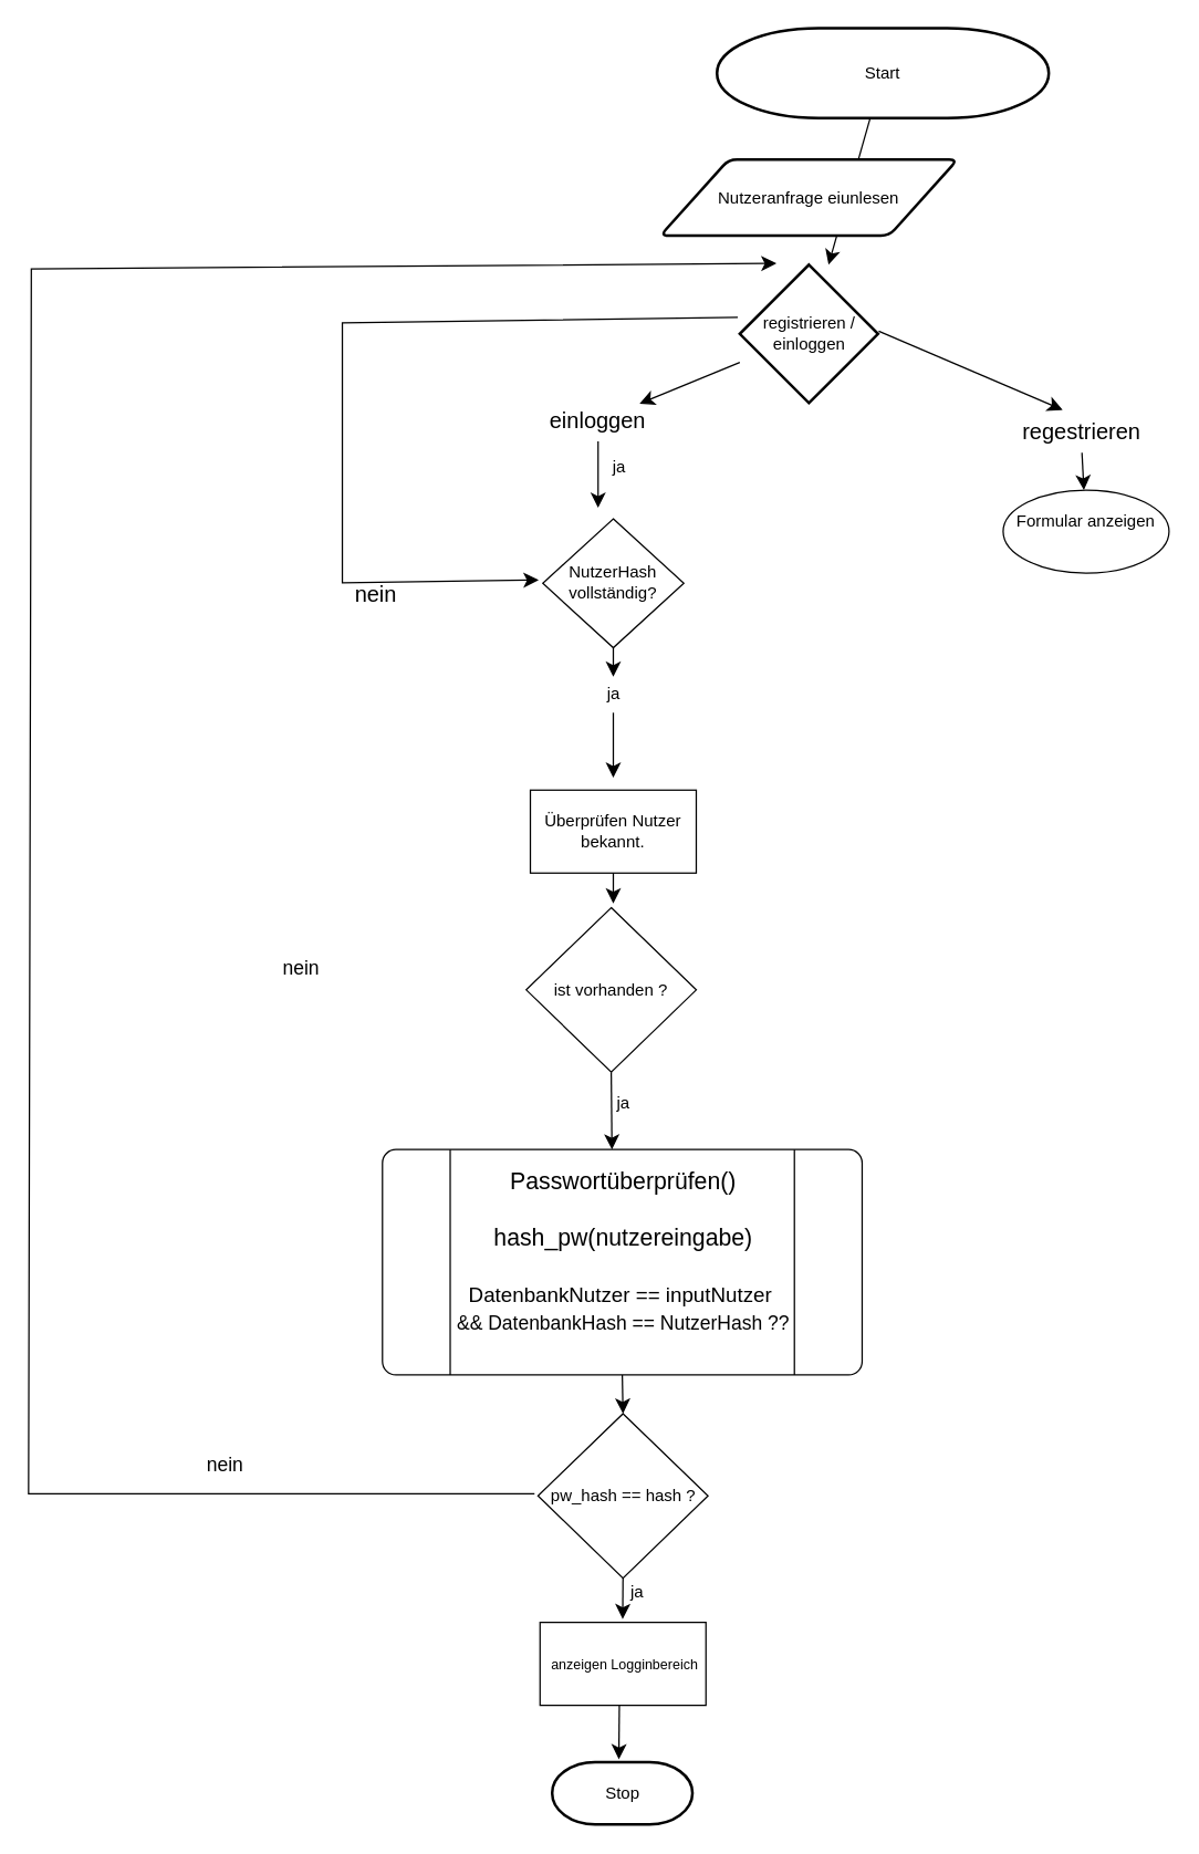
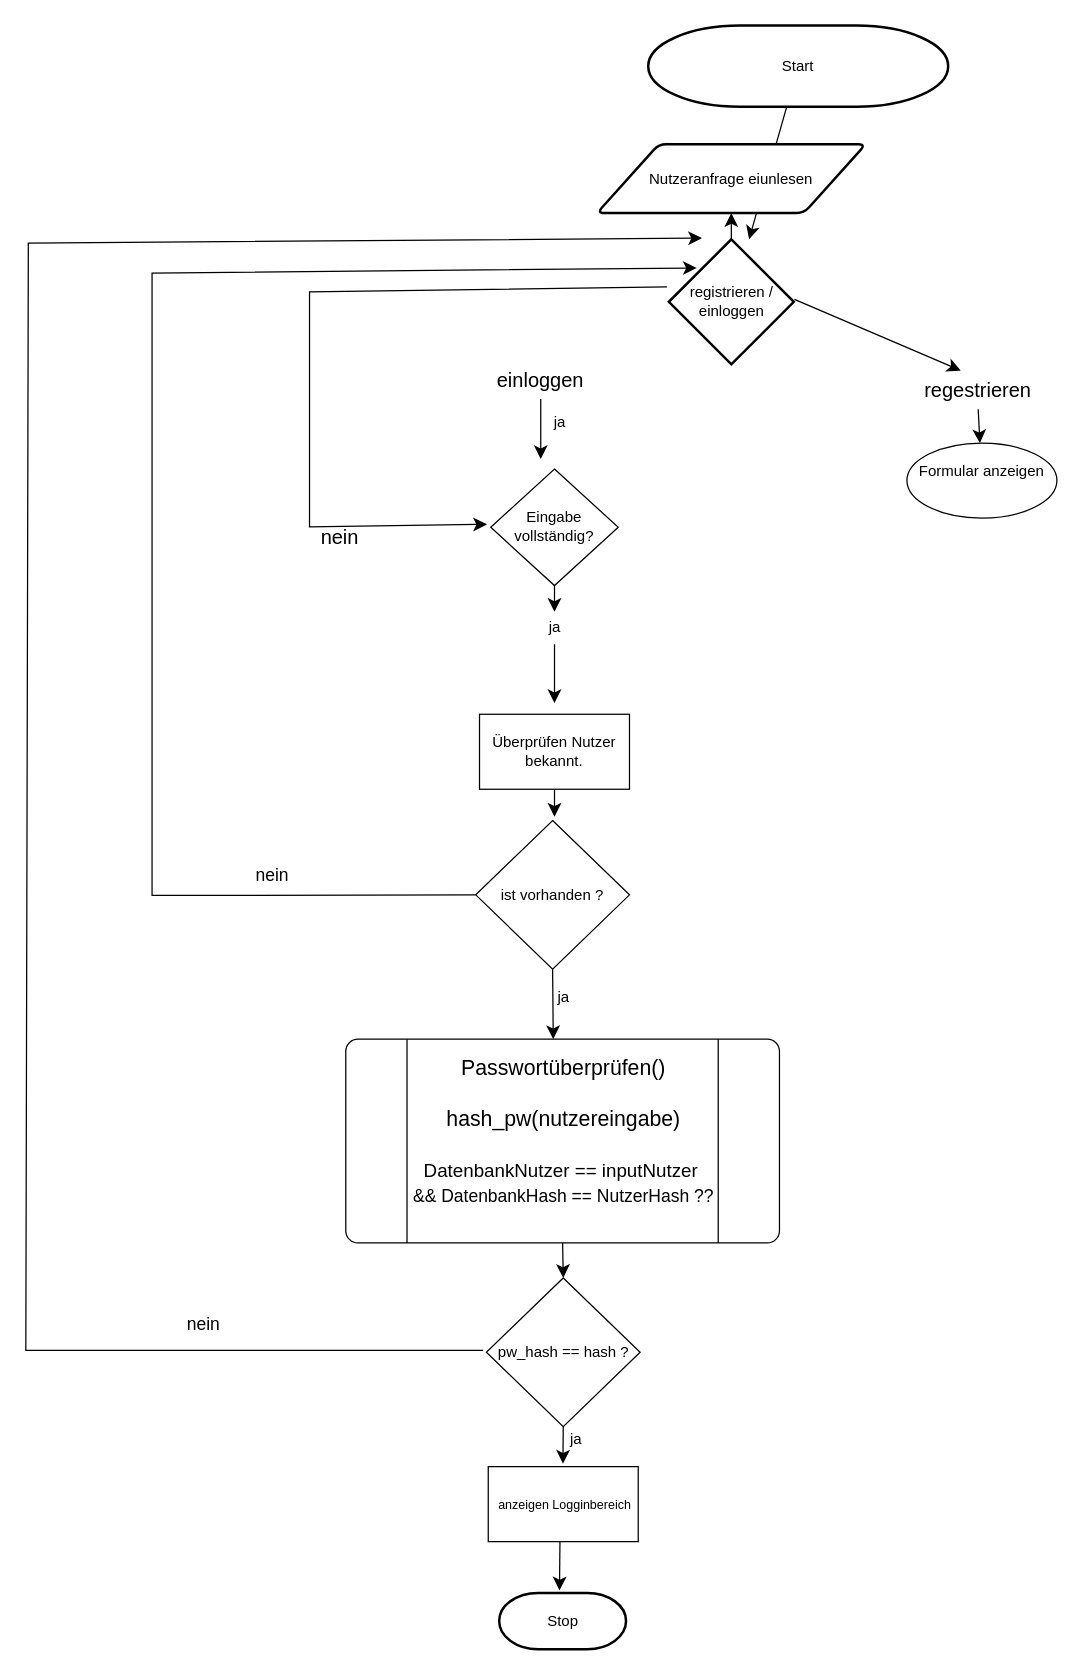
- <mxCell id="9" value="" style="endArrow=classic;html=1;rounded=0;fontSize=12;startSize=8;endSize=8;curved=1;" edge="1" parent="1" source="5" target="6"><mxGeometry width="50" height="50" relative="1" as="geometry"><mxPoint x="469.3" y="279" as="sourcePoint" /><mxPoint x="574" y="226.8" as="targetPoint" /></mxGeometry></mxCell>
+ <mxCell id="9" value="" style="endArrow=classic;html=1;rounded=0;fontSize=12;startSize=8;endSize=8;curved=1;" edge="1" parent="1" source="5" target="4"><mxGeometry width="50" height="50" relative="1" as="geometry"><mxPoint x="469.3" y="279" as="sourcePoint" /><mxPoint x="574" y="226.8" as="targetPoint" /></mxGeometry></mxCell>
+ <mxCell id="21" style="edgeStyle=none;curved=0;rounded=0;orthogonalLoop=1;jettySize=auto;html=1;exitX=0;exitY=0.5;exitDx=0;exitDy=0;entryX=0.223;entryY=0.229;entryDx=0;entryDy=0;entryPerimeter=0;strokeColor=default;align=center;verticalAlign=middle;fontFamily=Helvetica;fontSize=12;fontColor=default;labelBackgroundColor=default;startSize=8;endArrow=classic;endSize=8;" edge="1" parent="1" source="17" target="5"><mxGeometry relative="1" as="geometry"><Array as="points"><mxPoint x="121" y="716" /><mxPoint x="121" y="218" /></Array></mxGeometry></mxCell>
- <mxCell id="13" value="NutzerHash vollständig?" style="rhombus;whiteSpace=wrap;html=1;" vertex="1" parent="1"><mxGeometry x="392" y="374.8" width="102" height="93.2" as="geometry" /></mxCell>
+ <mxCell id="13" value="Eingabe vollständig?" style="rhombus;whiteSpace=wrap;html=1;" vertex="1" parent="1"><mxGeometry x="392" y="374.8" width="102" height="93.2" as="geometry" /></mxCell>
